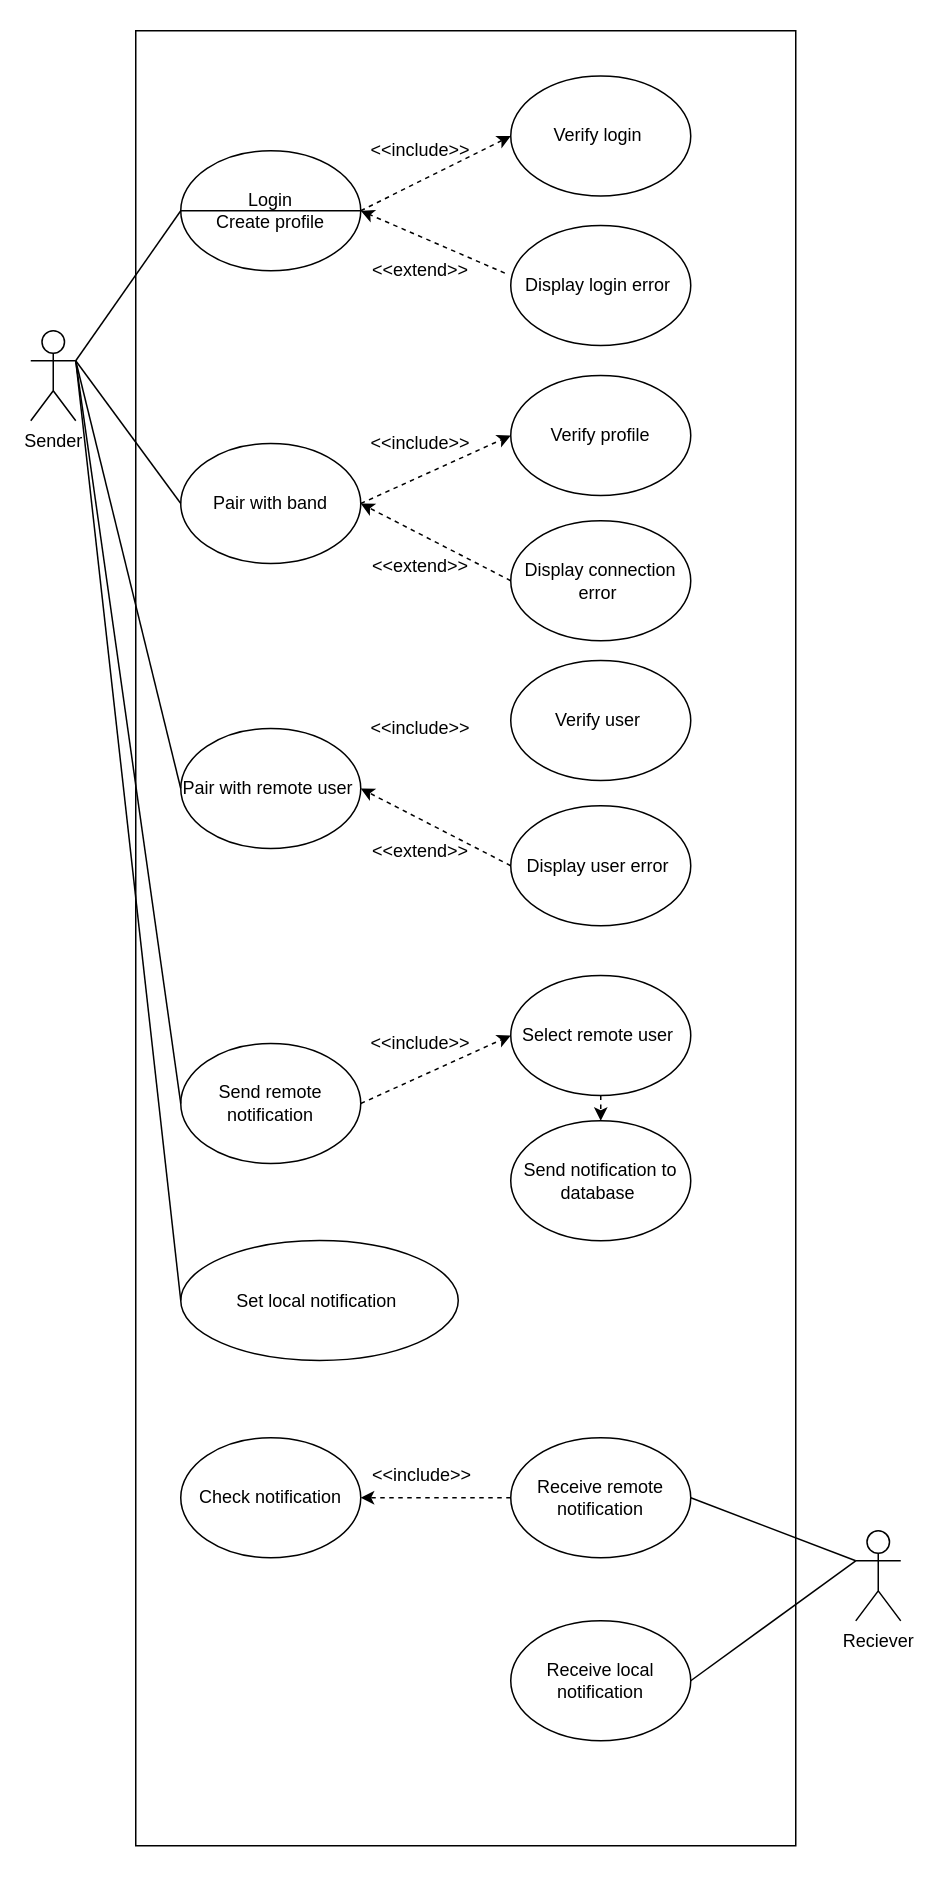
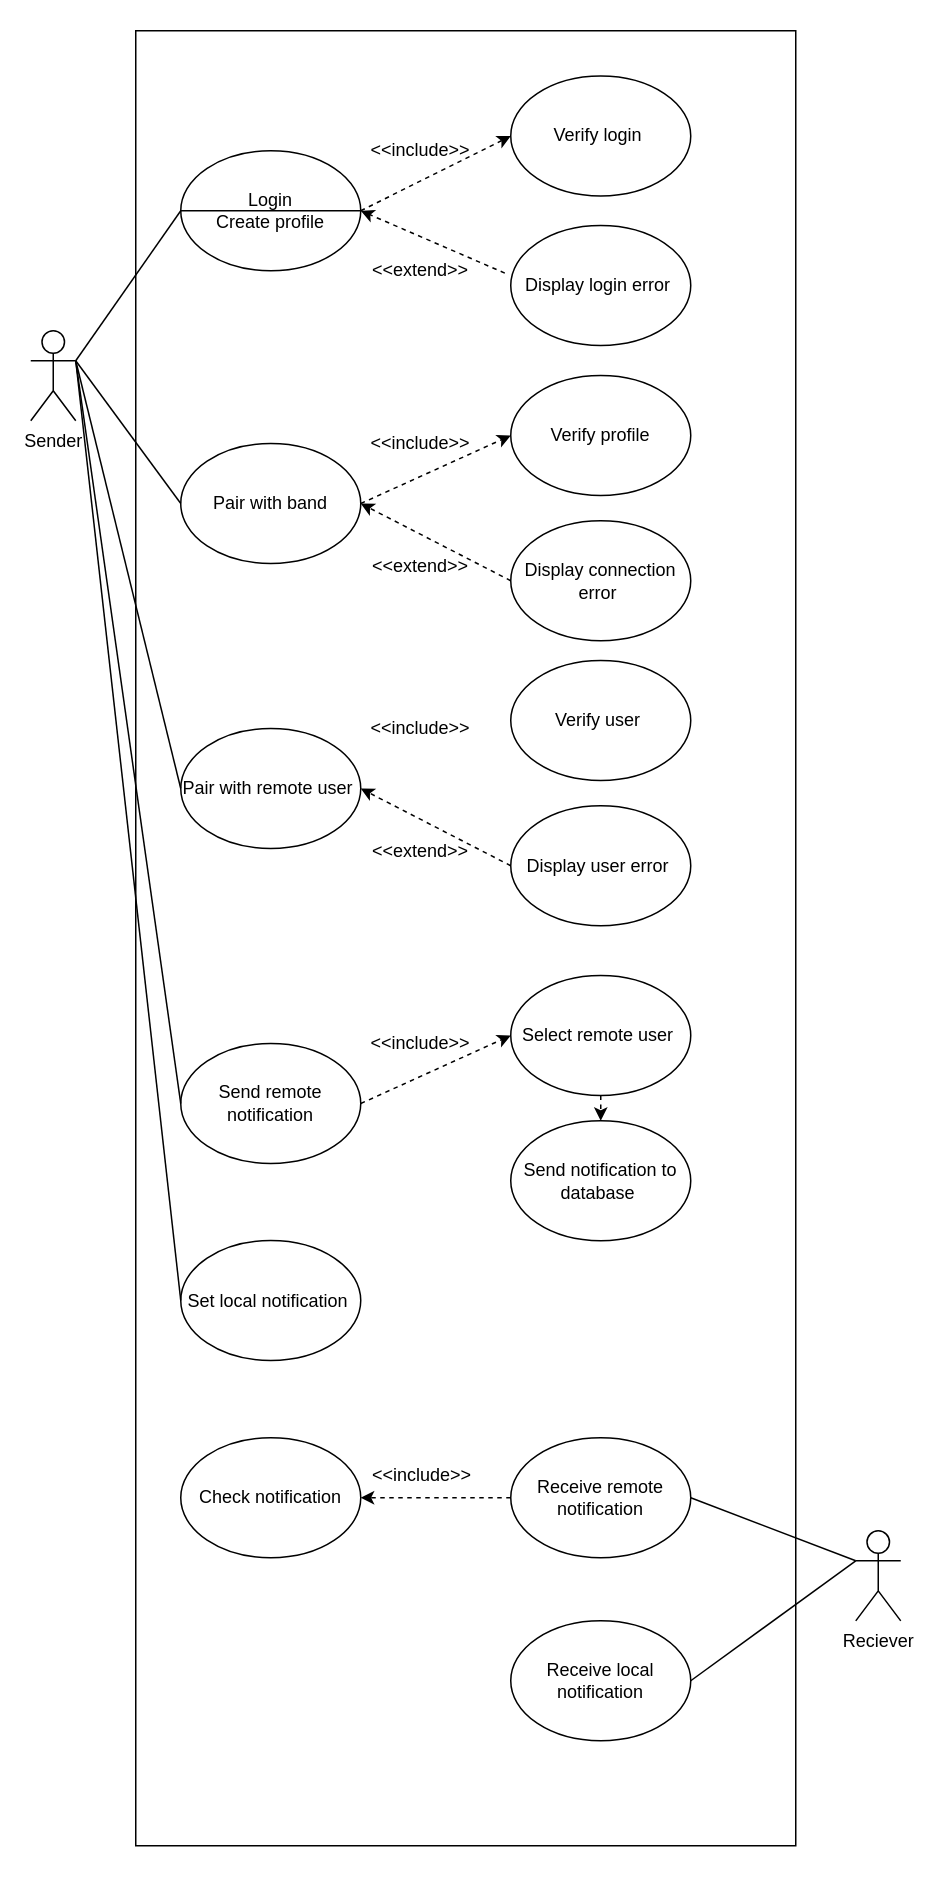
- <mxCell id="6" value="Set local notification&amp;nbsp;" style="ellipse;whiteSpace=wrap;html=1;" vertex="1" parent="1"><mxGeometry x="120" y="826.5" width="185" height="80" as="geometry" /></mxCell>
+ <mxCell id="6" value="Set local notification&amp;nbsp;" style="ellipse;whiteSpace=wrap;html=1;" vertex="1" parent="1"><mxGeometry x="120" y="826.5" width="120" height="80" as="geometry" /></mxCell>
